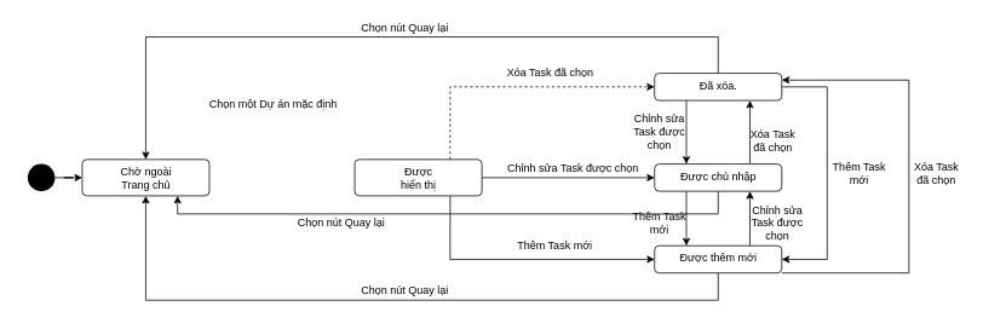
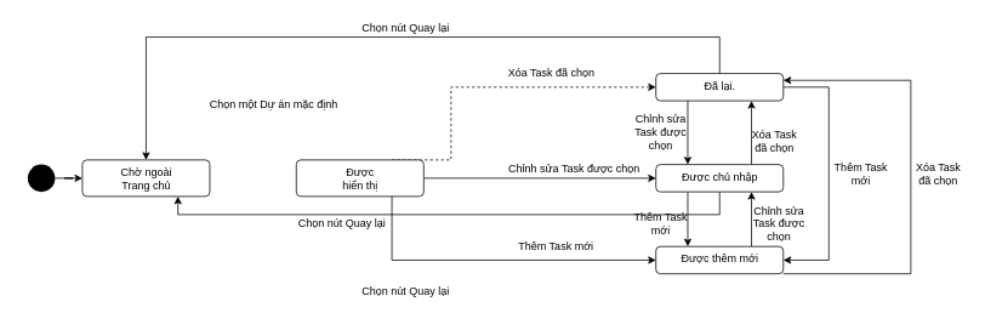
- <mxCell id="16" value="Đã xóa." style="html=1;align=center;verticalAlign=top;rounded=1;absoluteArcSize=1;arcSize=10;dashed=0;" parent="1" vertex="1"><mxGeometry x="720" y="80" width="140" height="30" as="geometry" /></mxCell>
+ <mxCell id="16" value="Đã lại." style="html=1;align=center;verticalAlign=top;rounded=1;absoluteArcSize=1;arcSize=10;dashed=0;" parent="1" vertex="1"><mxGeometry x="720" y="80" width="140" height="30" as="geometry" /></mxCell>
- <mxCell id="8" value="Được&lt;br&gt;hiển thị" style="html=1;align=center;verticalAlign=top;rounded=1;absoluteArcSize=1;arcSize=10;dashed=0;" parent="1" vertex="1"><mxGeometry x="390" y="175" width="140" height="40" as="geometry" /></mxCell>
+ <mxCell id="8" value="Được&lt;br&gt;hiển thị" style="html=1;align=center;verticalAlign=top;rounded=1;absoluteArcSize=1;arcSize=10;dashed=0;" parent="1" vertex="1"><mxGeometry x="325" y="175" width="140" height="40" as="geometry" /></mxCell>
- <mxCell id="11" style="edgeStyle=orthogonalEdgeStyle;rounded=0;orthogonalLoop=1;jettySize=auto;html=1;entryX=0.5;entryY=1;entryDx=0;entryDy=0;" edge="1" parent="1" source="12" target="28"><mxGeometry relative="1" as="geometry"><Array as="points"><mxPoint x="790" y="330" /><mxPoint x="160" y="330" /></Array></mxGeometry></mxCell>
